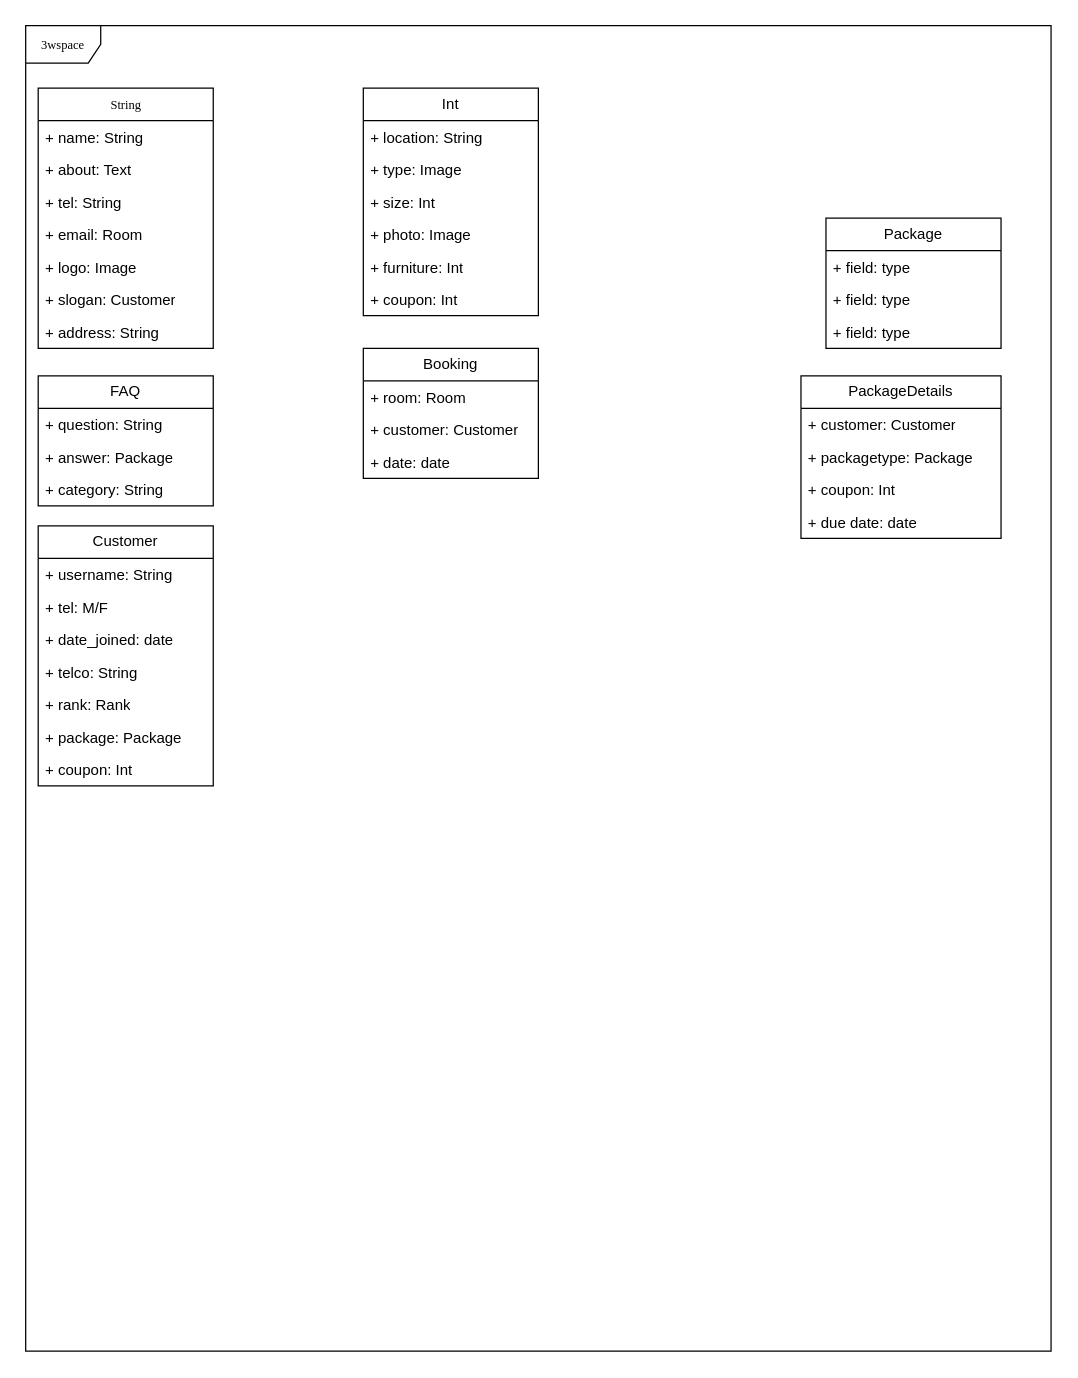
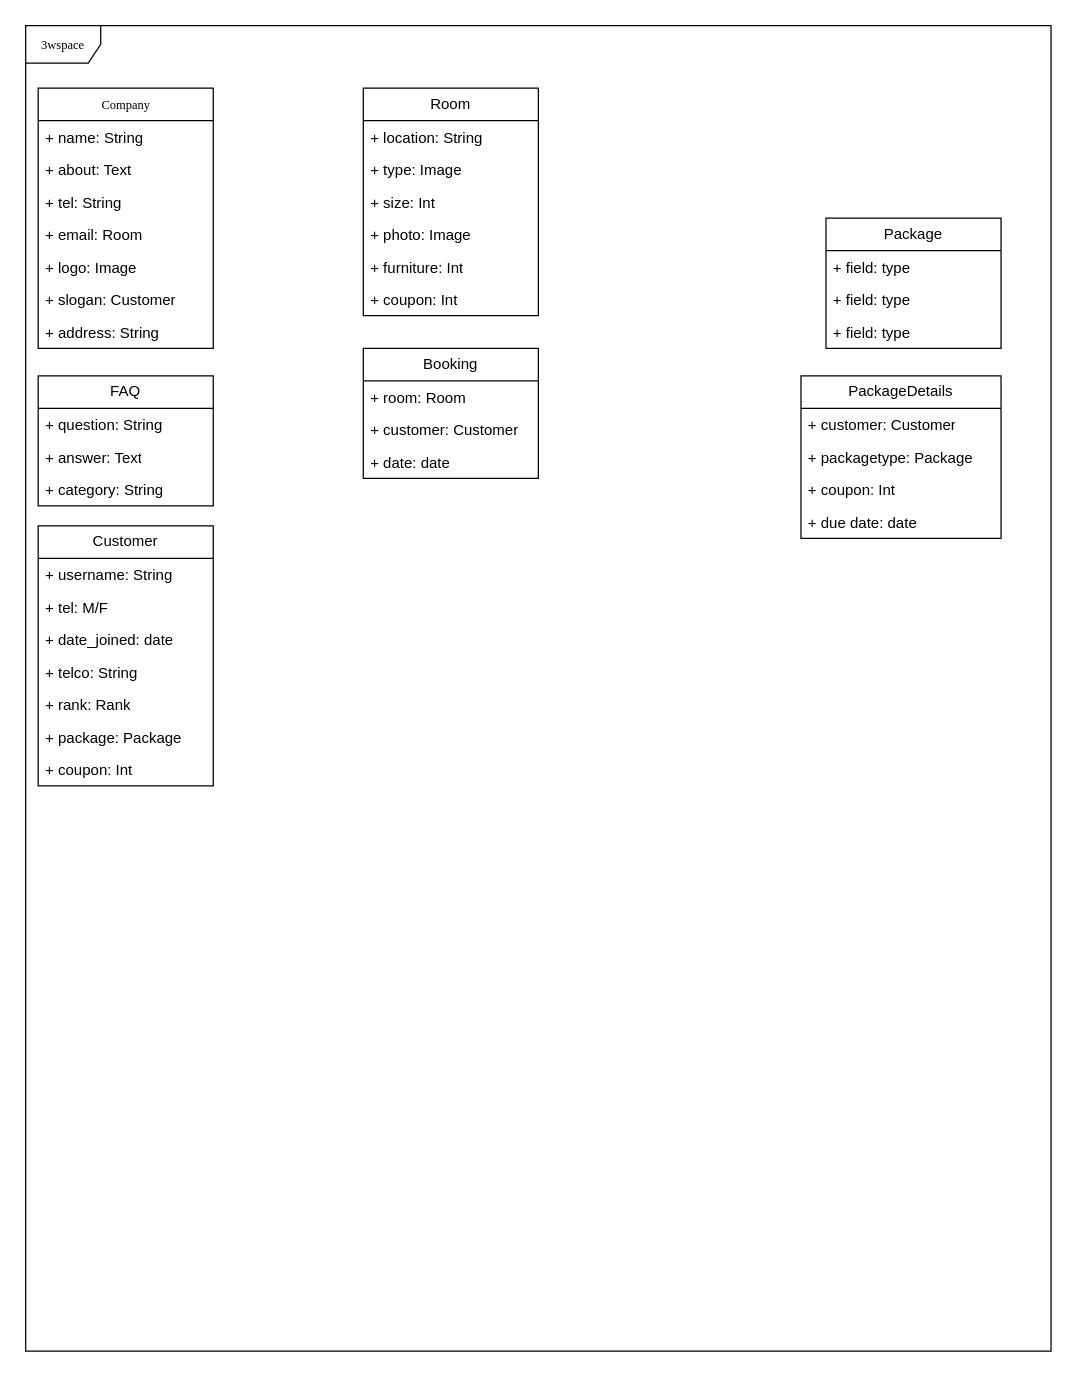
- <mxCell id="3" value="String" style="swimlane;html=1;fontStyle=0;childLayout=stackLayout;horizontal=1;startSize=26;fillColor=none;horizontalStack=0;resizeParent=1;resizeLast=0;collapsible=1;marginBottom=0;swimlaneFillColor=#ffffff;rounded=0;shadow=0;comic=0;labelBackgroundColor=none;strokeWidth=1;fontFamily=Verdana;fontSize=10;align=center;" parent="1" vertex="1"><mxGeometry x="30" y="70" width="140" height="208" as="geometry"><mxRectangle x="590" y="60" width="90" height="30" as="alternateBounds" /></mxGeometry></mxCell>
+ <mxCell id="3" value="Company" style="swimlane;html=1;fontStyle=0;childLayout=stackLayout;horizontal=1;startSize=26;fillColor=none;horizontalStack=0;resizeParent=1;resizeLast=0;collapsible=1;marginBottom=0;swimlaneFillColor=#ffffff;rounded=0;shadow=0;comic=0;labelBackgroundColor=none;strokeWidth=1;fontFamily=Verdana;fontSize=10;align=center;" parent="1" vertex="1"><mxGeometry x="30" y="70" width="140" height="208" as="geometry"><mxRectangle x="590" y="60" width="90" height="30" as="alternateBounds" /></mxGeometry></mxCell>
- <mxCell id="31" value="Int" style="swimlane;fontStyle=0;childLayout=stackLayout;horizontal=1;startSize=26;fillColor=none;horizontalStack=0;resizeParent=1;resizeParentMax=0;resizeLast=0;collapsible=1;marginBottom=0;whiteSpace=wrap;html=1;" parent="1" vertex="1"><mxGeometry x="290" y="70" width="140" height="182" as="geometry" /></mxCell>
+ <mxCell id="31" value="Room" style="swimlane;fontStyle=0;childLayout=stackLayout;horizontal=1;startSize=26;fillColor=none;horizontalStack=0;resizeParent=1;resizeParentMax=0;resizeLast=0;collapsible=1;marginBottom=0;whiteSpace=wrap;html=1;" parent="1" vertex="1"><mxGeometry x="290" y="70" width="140" height="182" as="geometry" /></mxCell>
- <mxCell id="13" value="+ answer: Package" style="text;strokeColor=none;fillColor=none;align=left;verticalAlign=top;spacingLeft=4;spacingRight=4;overflow=hidden;rotatable=0;points=[[0,0.5],[1,0.5]];portConstraint=eastwest;whiteSpace=wrap;html=1;" parent="11" vertex="1"><mxGeometry y="52" width="140" height="26" as="geometry" /></mxCell>
+ <mxCell id="13" value="+ answer: Text" style="text;strokeColor=none;fillColor=none;align=left;verticalAlign=top;spacingLeft=4;spacingRight=4;overflow=hidden;rotatable=0;points=[[0,0.5],[1,0.5]];portConstraint=eastwest;whiteSpace=wrap;html=1;" parent="11" vertex="1"><mxGeometry y="52" width="140" height="26" as="geometry" /></mxCell>
